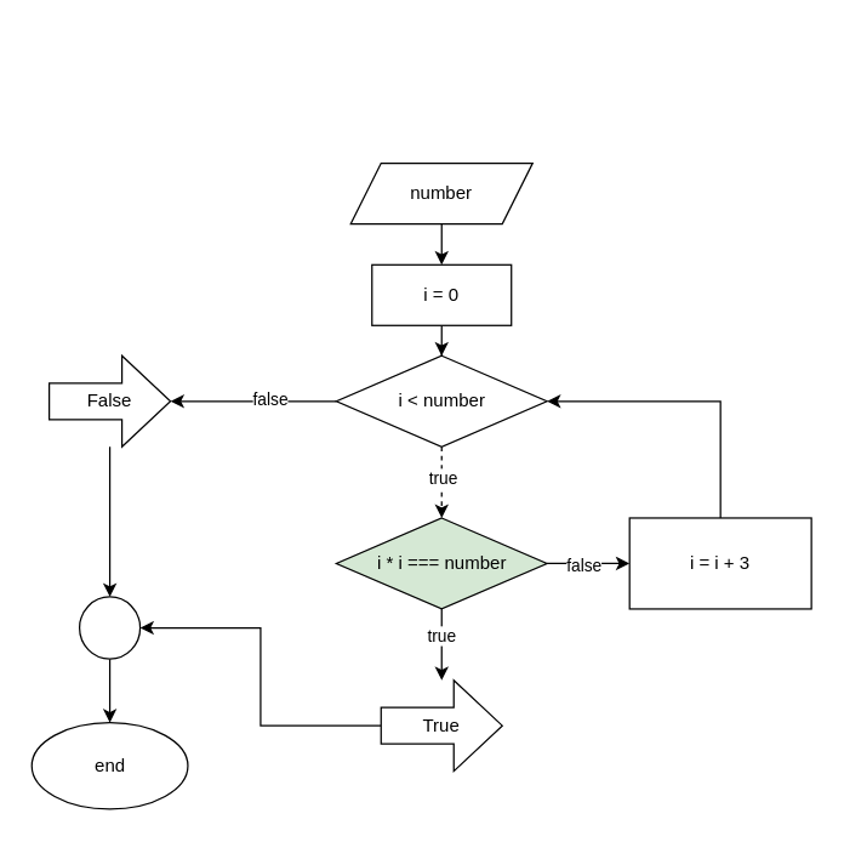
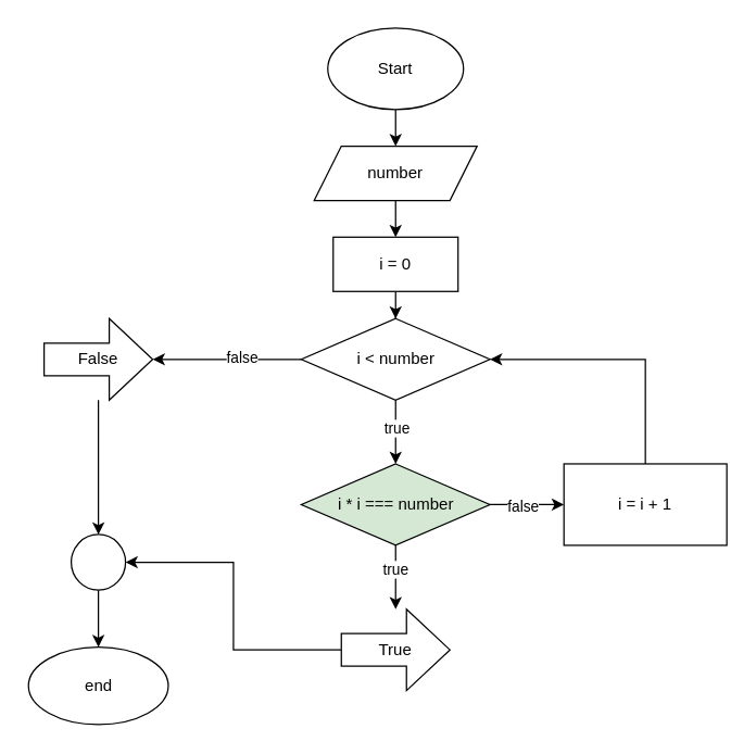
+ <mxCell id="3" value="Start" style="ellipse;whiteSpace=wrap;html=1;" parent="1" vertex="1"><mxGeometry x="241" y="20" width="100" height="60" as="geometry" /></mxCell>
+ <mxCell id="2" value="" style="edgeStyle=orthogonalEdgeStyle;rounded=0;orthogonalLoop=1;jettySize=auto;html=1;entryX=0.5;entryY=0;entryDx=0;entryDy=0;" parent="1" source="3" edge="1" target="26"><mxGeometry relative="1" as="geometry"><mxPoint x="291" y="117" as="targetPoint" /></mxGeometry></mxCell>
- <mxCell id="5" value="" style="edgeStyle=orthogonalEdgeStyle;rounded=0;orthogonalLoop=1;jettySize=auto;html=1;dashed=1;" parent="1" source="9" target="15" edge="1"><mxGeometry relative="1" as="geometry" /></mxCell>
+ <mxCell id="5" value="" style="edgeStyle=orthogonalEdgeStyle;rounded=0;orthogonalLoop=1;jettySize=auto;html=1;" parent="1" source="9" target="15" edge="1"><mxGeometry relative="1" as="geometry" /></mxCell>
- <mxCell id="21" value="i = i + 3" style="whiteSpace=wrap;html=1;" parent="1" vertex="1"><mxGeometry x="415" y="341" width="120" height="60" as="geometry" /></mxCell>
+ <mxCell id="21" value="i = i + 1" style="whiteSpace=wrap;html=1;" parent="1" vertex="1"><mxGeometry x="415" y="341" width="120" height="60" as="geometry" /></mxCell>
